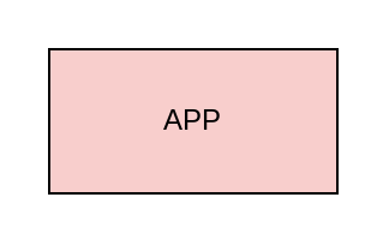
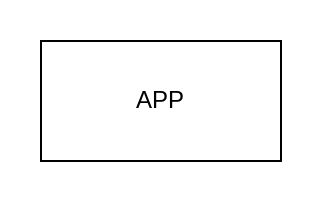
- <mxCell id="2" value="APP" style="rounded=0;whiteSpace=wrap;html=1;fillColor=#f8cecc;" vertex="1" parent="1"><mxGeometry x="20" y="20" width="120" height="60" as="geometry" /></mxCell>
+ <mxCell id="2" value="APP" style="rounded=0;whiteSpace=wrap;html=1;" vertex="1" parent="1"><mxGeometry x="20" y="20" width="120" height="60" as="geometry" /></mxCell>
